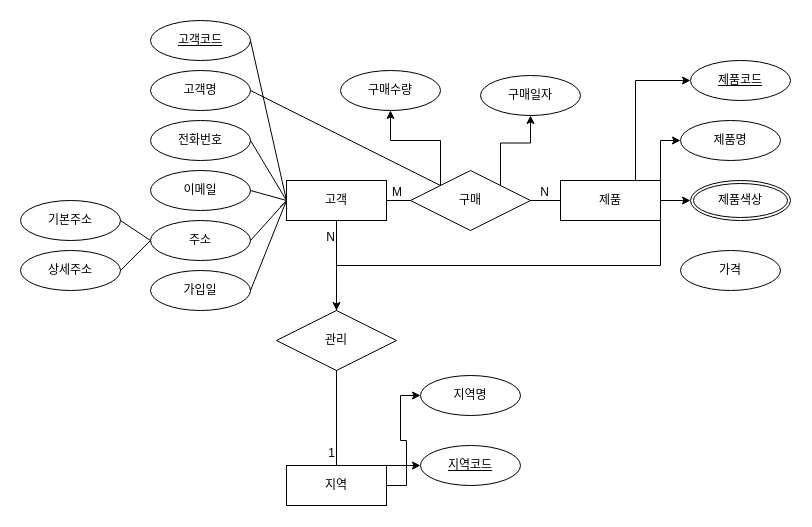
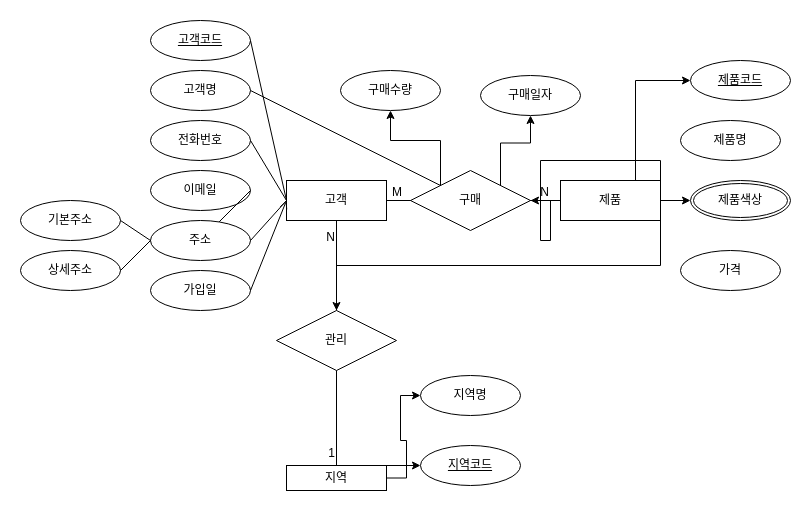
- <mxCell id="15" style="edgeStyle=orthogonalEdgeStyle;rounded=0;orthogonalLoop=1;jettySize=auto;html=1;exitX=1;exitY=0;exitDx=0;exitDy=0;entryX=0;entryY=0.5;entryDx=0;entryDy=0;" edge="1" parent="1" source="17" target="19"><mxGeometry relative="1" as="geometry" /></mxCell>
+ <mxCell id="15" style="edgeStyle=orthogonalEdgeStyle;rounded=0;orthogonalLoop=1;jettySize=auto;html=1;exitX=1;exitY=0;exitDx=0;exitDy=0;" edge="1" parent="1" source="17" target="34"><mxGeometry relative="1" as="geometry" /></mxCell>
- <mxCell id="23" value="" style="endArrow=none;html=1;rounded=0;exitX=1;exitY=0.5;exitDx=0;exitDy=0;entryX=0;entryY=0.5;entryDx=0;entryDy=0;" edge="1" parent="1" source="6" target="2"><mxGeometry relative="1" as="geometry"><mxPoint x="180" y="330" as="sourcePoint" /><mxPoint x="340" y="330" as="targetPoint" /></mxGeometry></mxCell>
+ <mxCell id="23" value="" style="endArrow=none;html=1;rounded=0;exitX=1;exitY=0.5;exitDx=0;exitDy=0;" edge="1" parent="1" source="6" target="9"><mxGeometry relative="1" as="geometry"><mxPoint x="180" y="330" as="sourcePoint" /><mxPoint x="340" y="330" as="targetPoint" /></mxGeometry></mxCell>
- <mxCell id="39" value="지역" style="whiteSpace=wrap;html=1;align=center;" vertex="1" parent="1"><mxGeometry x="286" y="465" width="100" height="40" as="geometry" /></mxCell>
+ <mxCell id="39" value="지역" style="whiteSpace=wrap;html=1;align=center;" vertex="1" parent="1"><mxGeometry x="286" y="465" width="100" height="25" as="geometry" /></mxCell>
